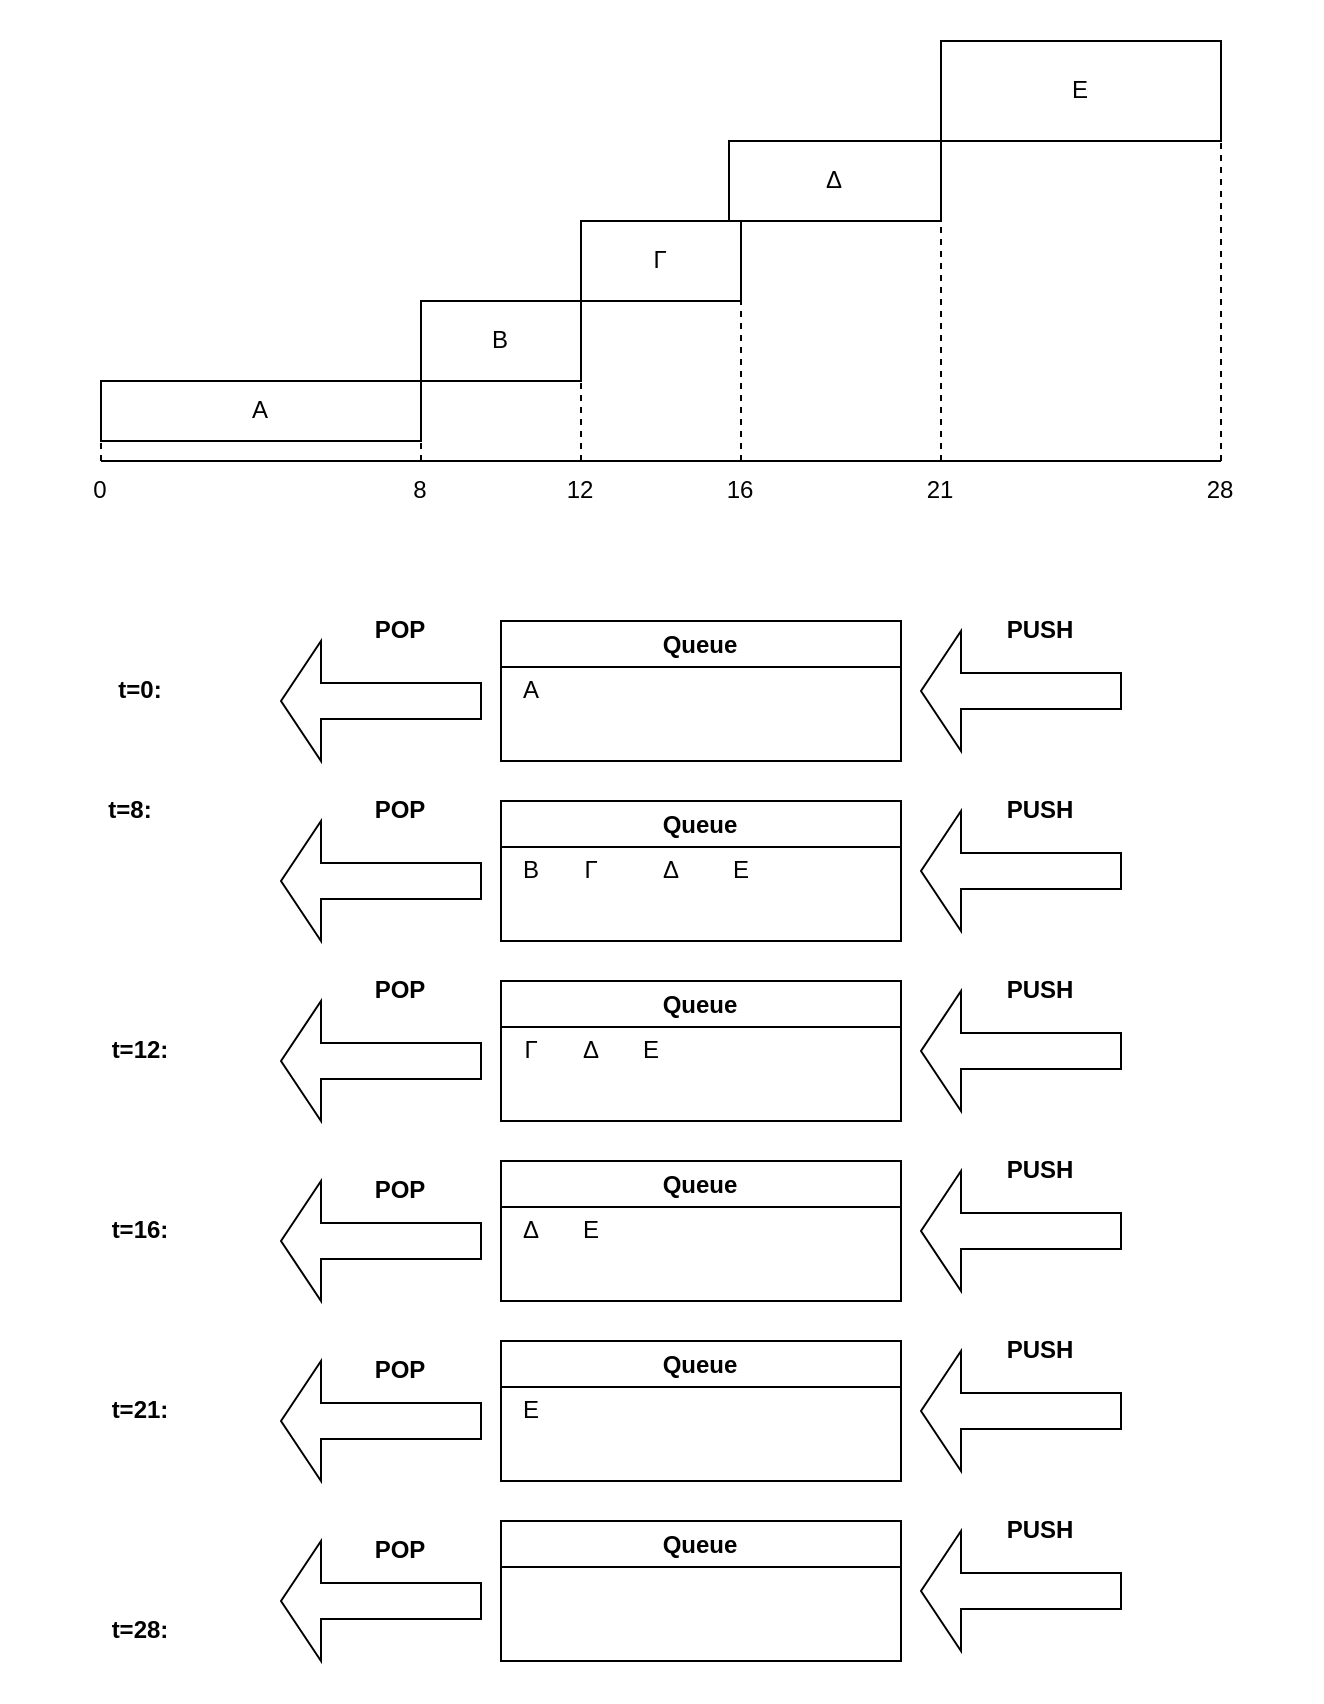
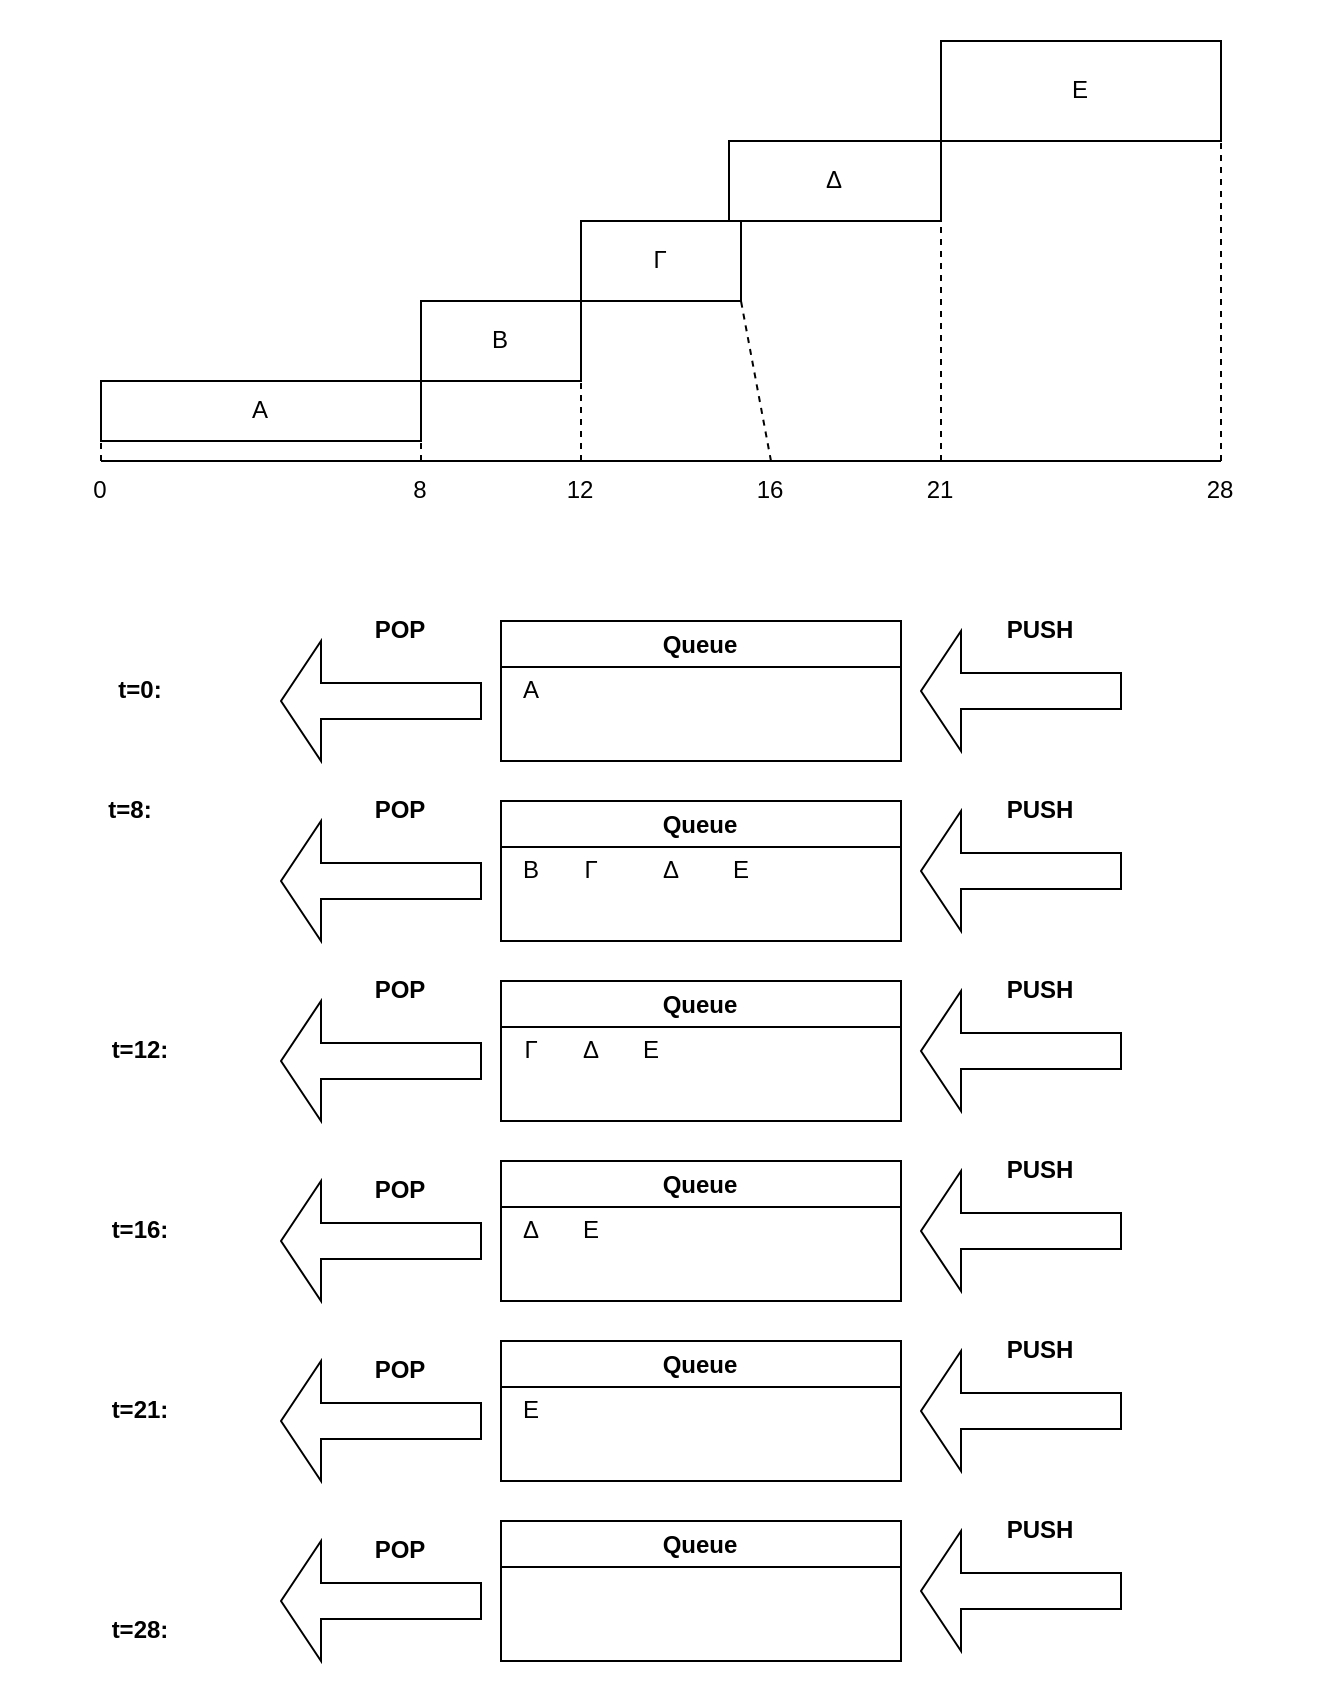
- <mxCell id="6" value="16" style="text;html=1;strokeColor=none;fillColor=none;align=center;verticalAlign=middle;whiteSpace=wrap;rounded=0;" parent="1" vertex="1"><mxGeometry x="340" y="230" width="60" height="30" as="geometry" /></mxCell>
+ <mxCell id="6" value="16" style="text;html=1;strokeColor=none;fillColor=none;align=center;verticalAlign=middle;whiteSpace=wrap;rounded=0;" parent="1" vertex="1"><mxGeometry x="355" y="230" width="60" height="30" as="geometry" /></mxCell>
